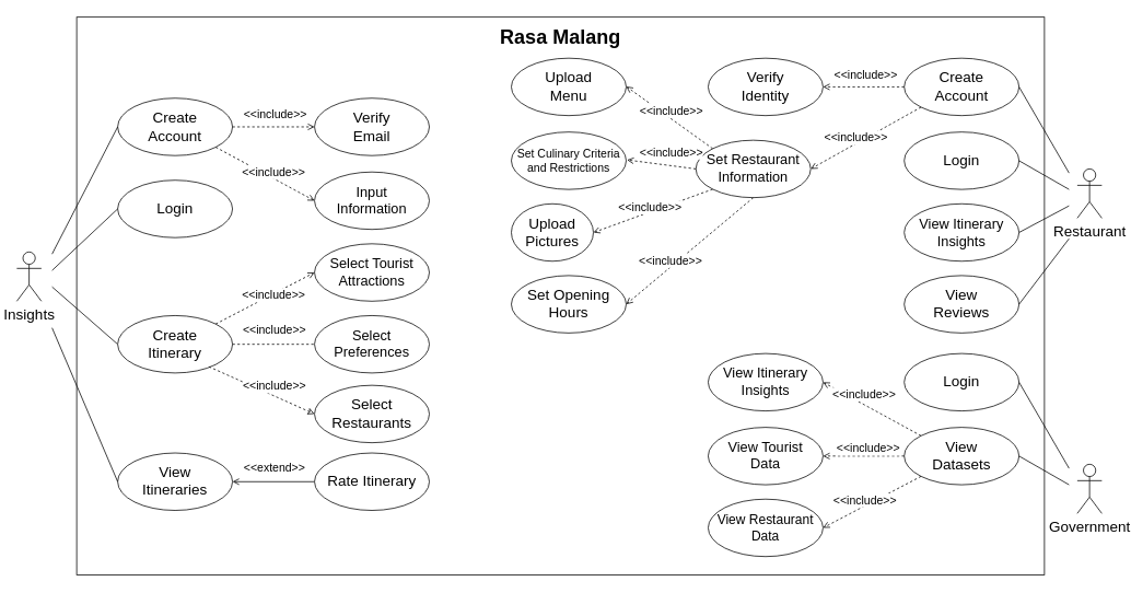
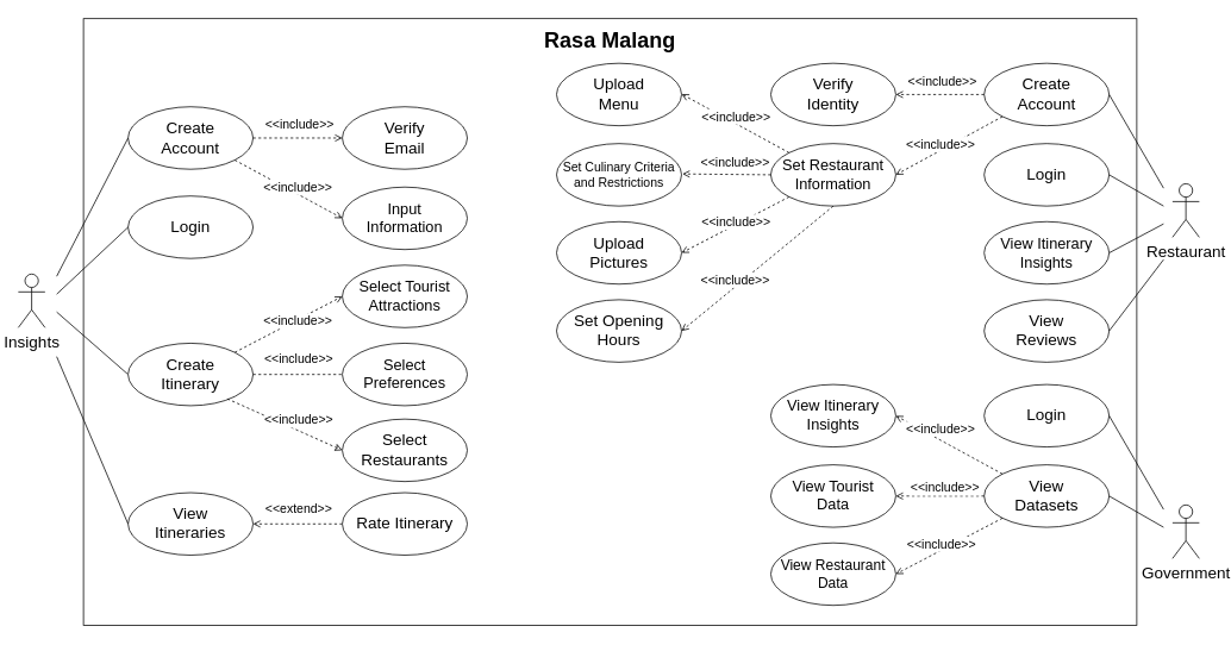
- <mxCell id="39" value="&lt;font style=&quot;font-size: 17px;&quot;&gt;Set Restaurant Information&lt;/font&gt;" style="ellipse;whiteSpace=wrap;html=1;" parent="1" vertex="1"><mxGeometry x="848" y="170" width="140" height="70" as="geometry" /></mxCell>
+ <mxCell id="39" value="&lt;font style=&quot;font-size: 17px;&quot;&gt;Set Restaurant Information&lt;/font&gt;" style="ellipse;whiteSpace=wrap;html=1;" parent="1" vertex="1"><mxGeometry x="863" y="160" width="140" height="70" as="geometry" /></mxCell>
- <mxCell id="41" value="&lt;span style=&quot;font-size: 18px;&quot;&gt;Upload&lt;br&gt;Pictures&lt;/span&gt;" style="ellipse;whiteSpace=wrap;html=1;" parent="1" vertex="1"><mxGeometry x="623" y="247.5" width="100" height="70" as="geometry" /></mxCell>
+ <mxCell id="41" value="&lt;span style=&quot;font-size: 18px;&quot;&gt;Upload&lt;br&gt;Pictures&lt;/span&gt;" style="ellipse;whiteSpace=wrap;html=1;" parent="1" vertex="1"><mxGeometry x="623" y="247.5" width="140" height="70" as="geometry" /></mxCell>
- <mxCell id="14" style="edgeStyle=orthogonalEdgeStyle;rounded=0;orthogonalLoop=1;jettySize=auto;html=1;exitX=0;exitY=0.5;exitDx=0;exitDy=0;entryX=1;entryY=0.5;entryDx=0;entryDy=0;endArrow=open;endFill=0;dashed=0;" parent="1" source="28" target="16" edge="1"><mxGeometry relative="1" as="geometry" /></mxCell>
+ <mxCell id="14" style="edgeStyle=orthogonalEdgeStyle;rounded=0;orthogonalLoop=1;jettySize=auto;html=1;exitX=0;exitY=0.5;exitDx=0;exitDy=0;entryX=1;entryY=0.5;entryDx=0;entryDy=0;endArrow=open;endFill=0;dashed=1;" parent="1" source="28" target="16" edge="1"><mxGeometry relative="1" as="geometry" /></mxCell>
